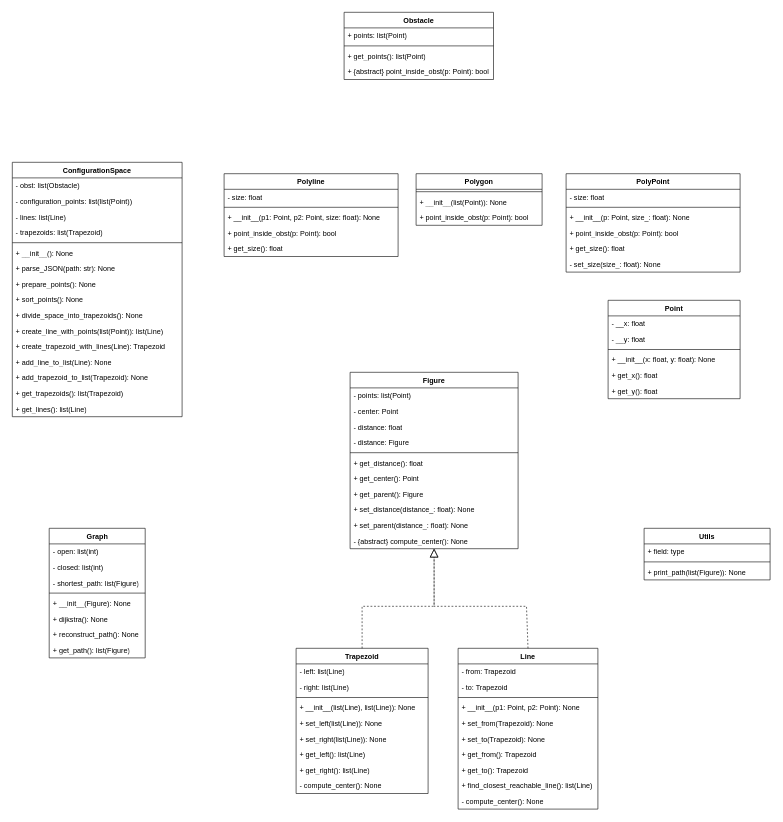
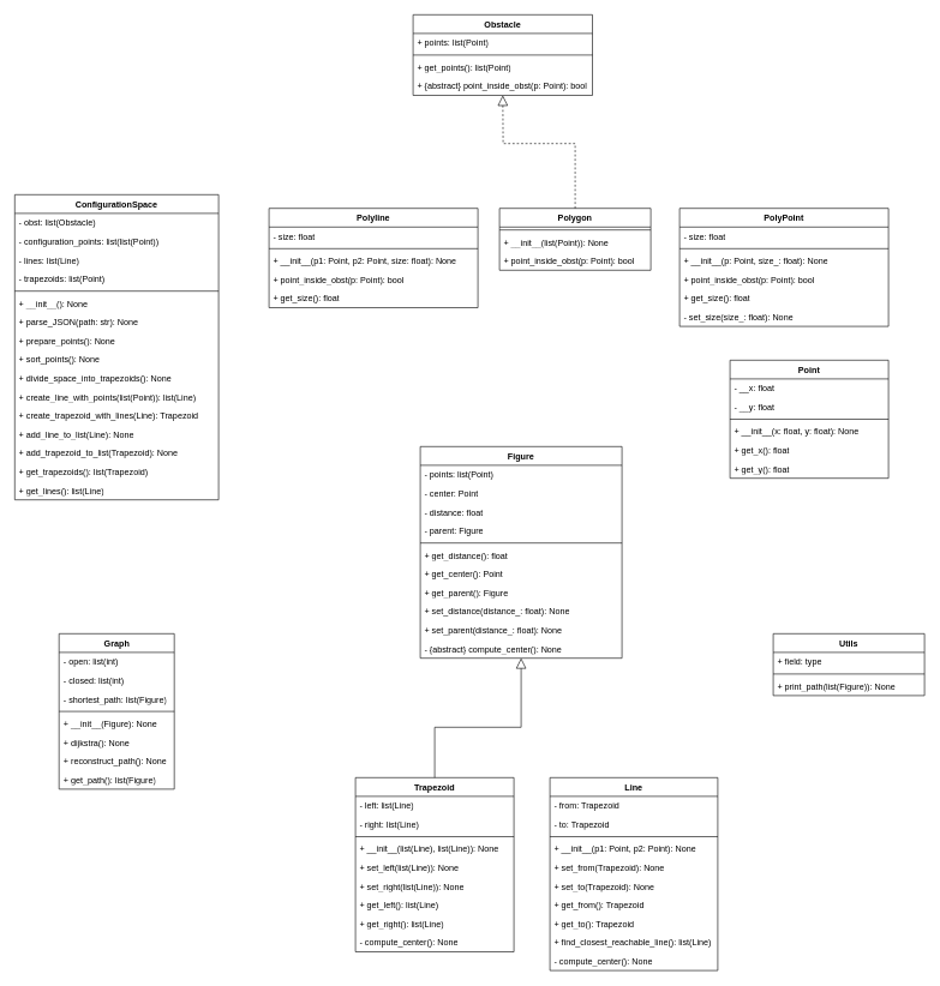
+ <mxCell id="41" value="" style="endArrow=block;dashed=1;endFill=0;endSize=12;html=1;rounded=0;exitX=0.5;exitY=0;exitDx=0;exitDy=0;entryX=0.5;entryY=1;entryDx=0;entryDy=0;" edge="1" parent="1" source="30" target="19"><mxGeometry width="160" relative="1" as="geometry"><mxPoint x="763" y="399" as="sourcePoint" /><mxPoint x="923" y="399" as="targetPoint" /><Array as="points"><mxPoint x="798" y="199" /><mxPoint x="698" y="199" /></Array></mxGeometry></mxCell>
- <mxCell id="6" value="- trapezoids: list(Trapezoid)" style="text;align=left;verticalAlign=top;spacingLeft=4;spacingRight=4;overflow=hidden;rotatable=0;points=[[0,0.5],[1,0.5]];portConstraint=eastwest;whiteSpace=wrap;html=1;rounded=0;" vertex="1" parent="2"><mxGeometry y="104" width="283" height="26" as="geometry" /></mxCell>
+ <mxCell id="6" value="- trapezoids: list(Point)" style="text;align=left;verticalAlign=top;spacingLeft=4;spacingRight=4;overflow=hidden;rotatable=0;points=[[0,0.5],[1,0.5]];portConstraint=eastwest;whiteSpace=wrap;html=1;rounded=0;" vertex="1" parent="2"><mxGeometry y="104" width="283" height="26" as="geometry" /></mxCell>
- <mxCell id="67" value="- distance: Figure" style="text;align=left;verticalAlign=top;spacingLeft=4;spacingRight=4;overflow=hidden;rotatable=0;points=[[0,0.5],[1,0.5]];portConstraint=eastwest;whiteSpace=wrap;html=1;rounded=0;" vertex="1" parent="63"><mxGeometry y="104" width="280" height="26" as="geometry" /></mxCell>
+ <mxCell id="67" value="- parent: Figure" style="text;align=left;verticalAlign=top;spacingLeft=4;spacingRight=4;overflow=hidden;rotatable=0;points=[[0,0.5],[1,0.5]];portConstraint=eastwest;whiteSpace=wrap;html=1;rounded=0;" vertex="1" parent="63"><mxGeometry y="104" width="280" height="26" as="geometry" /></mxCell>
- <mxCell id="91" value="" style="endArrow=block;dashed=1;endFill=0;endSize=12;html=1;rounded=0;exitX=0.5;exitY=0;exitDx=0;exitDy=0;" edge="1" parent="1" source="42" target="74"><mxGeometry width="160" relative="1" as="geometry"><mxPoint x="393" y="1000" as="sourcePoint" /><mxPoint x="553" y="1000" as="targetPoint" /><Array as="points"><mxPoint x="603" y="1010" /><mxPoint x="723" y="1010" /></Array></mxGeometry></mxCell>
+ <mxCell id="91" value="" style="endArrow=block;dashed=0;endFill=0;endSize=12;html=1;rounded=0;exitX=0.5;exitY=0;exitDx=0;exitDy=0;" edge="1" parent="1" source="42" target="74"><mxGeometry width="160" relative="1" as="geometry"><mxPoint x="393" y="1000" as="sourcePoint" /><mxPoint x="553" y="1000" as="targetPoint" /><Array as="points"><mxPoint x="603" y="1010" /><mxPoint x="723" y="1010" /></Array></mxGeometry></mxCell>
- <mxCell id="92" value="" style="endArrow=block;dashed=1;endFill=0;endSize=12;html=1;rounded=0;exitX=0.5;exitY=0;exitDx=0;exitDy=0;" edge="1" parent="1" source="52" target="74"><mxGeometry width="160" relative="1" as="geometry"><mxPoint x="803" y="1020" as="sourcePoint" /><mxPoint x="963" y="1020" as="targetPoint" /><Array as="points"><mxPoint x="877" y="1010" /><mxPoint x="723" y="1010" /></Array></mxGeometry></mxCell>
